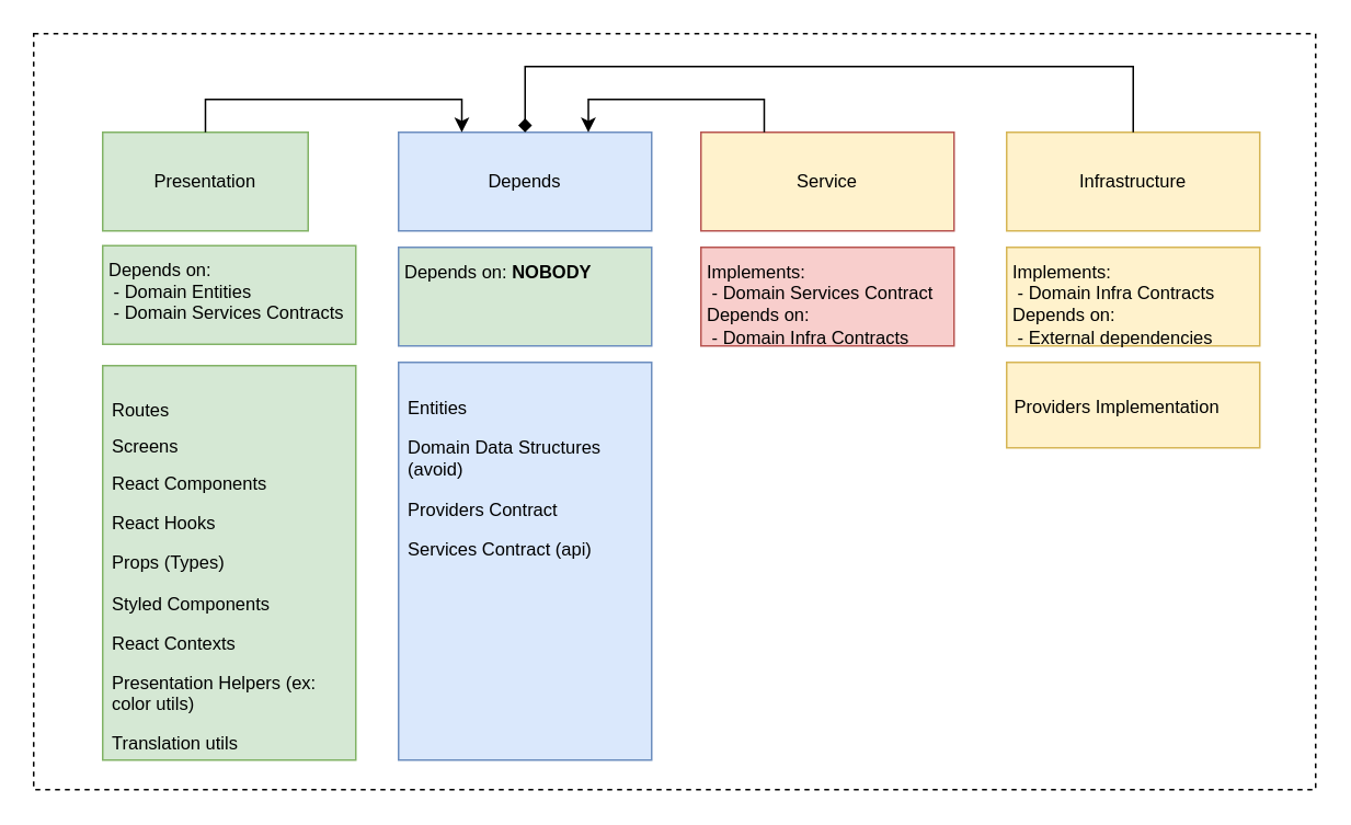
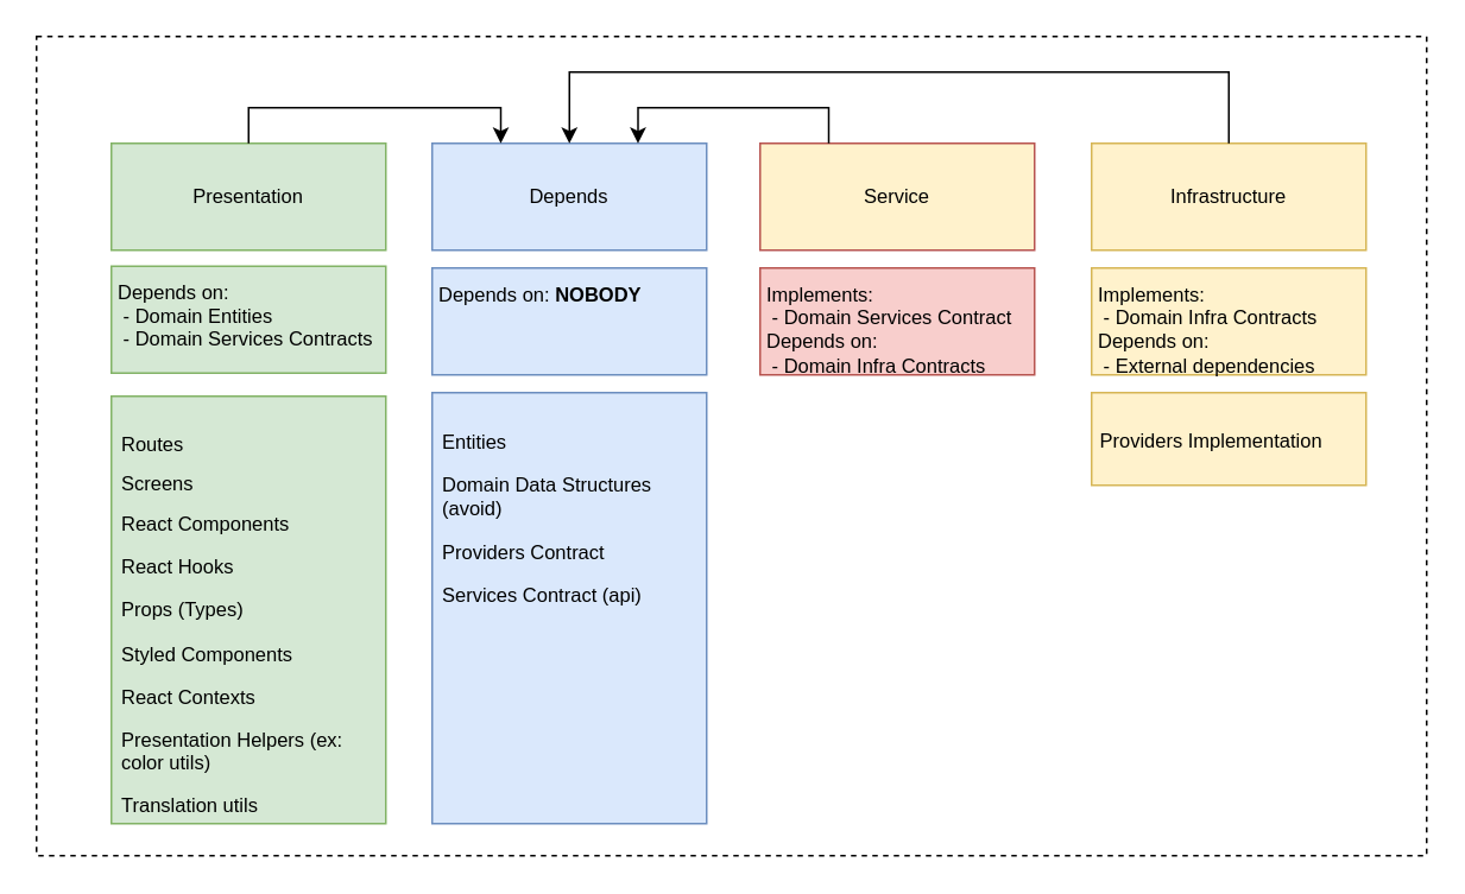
- <mxCell id="14" style="edgeStyle=orthogonalEdgeStyle;rounded=0;orthogonalLoop=1;jettySize=auto;html=1;entryX=0.5;entryY=0;entryDx=0;entryDy=0;exitX=0.5;exitY=0;exitDx=0;exitDy=0;endArrow=diamond;" edge="1" parent="1" source="13" target="6"><mxGeometry x="30" y="130" as="geometry"><Array as="points"><mxPoint x="654" y="40" /><mxPoint x="334" y="40" /></Array></mxGeometry></mxCell>
+ <mxCell id="14" style="edgeStyle=orthogonalEdgeStyle;rounded=0;orthogonalLoop=1;jettySize=auto;html=1;entryX=0.5;entryY=0;entryDx=0;entryDy=0;exitX=0.5;exitY=0;exitDx=0;exitDy=0;" edge="1" parent="1" source="13" target="6"><mxGeometry x="30" y="130" as="geometry"><Array as="points"><mxPoint x="654" y="40" /><mxPoint x="334" y="40" /></Array></mxGeometry></mxCell>
- <mxCell id="3" value="Presentation" style="rounded=0;whiteSpace=wrap;html=1;fillColor=#d5e8d4;strokeColor=#82b366;fontSize=11;" vertex="1" parent="1"><mxGeometry x="62" y="80" width="125" height="60" as="geometry" /></mxCell>
+ <mxCell id="3" value="Presentation" style="rounded=0;whiteSpace=wrap;html=1;fillColor=#d5e8d4;strokeColor=#82b366;fontSize=11;" vertex="1" parent="1"><mxGeometry x="62" y="80" width="154" height="60" as="geometry" /></mxCell>
- <mxCell id="9" value="Depends on:&amp;nbsp;&lt;b style=&quot;font-size: 11px&quot;&gt;NOBODY&lt;/b&gt;" style="rounded=0;whiteSpace=wrap;html=1;shadow=0;glass=0;labelBackgroundColor=none;labelBorderColor=none;sketch=0;fillColor=#d5e8d4;align=left;verticalAlign=top;strokeColor=#6c8ebf;spacing=4;fontSize=11;" vertex="1" parent="1"><mxGeometry x="242" y="150" width="154" height="60" as="geometry" /></mxCell>
+ <mxCell id="9" value="Depends on:&amp;nbsp;&lt;b style=&quot;font-size: 11px&quot;&gt;NOBODY&lt;/b&gt;" style="rounded=0;whiteSpace=wrap;html=1;shadow=0;glass=0;labelBackgroundColor=none;labelBorderColor=none;sketch=0;fillColor=#dae8fc;align=left;verticalAlign=top;strokeColor=#6c8ebf;spacing=4;fontSize=11;" vertex="1" parent="1"><mxGeometry x="242" y="150" width="154" height="60" as="geometry" /></mxCell>
